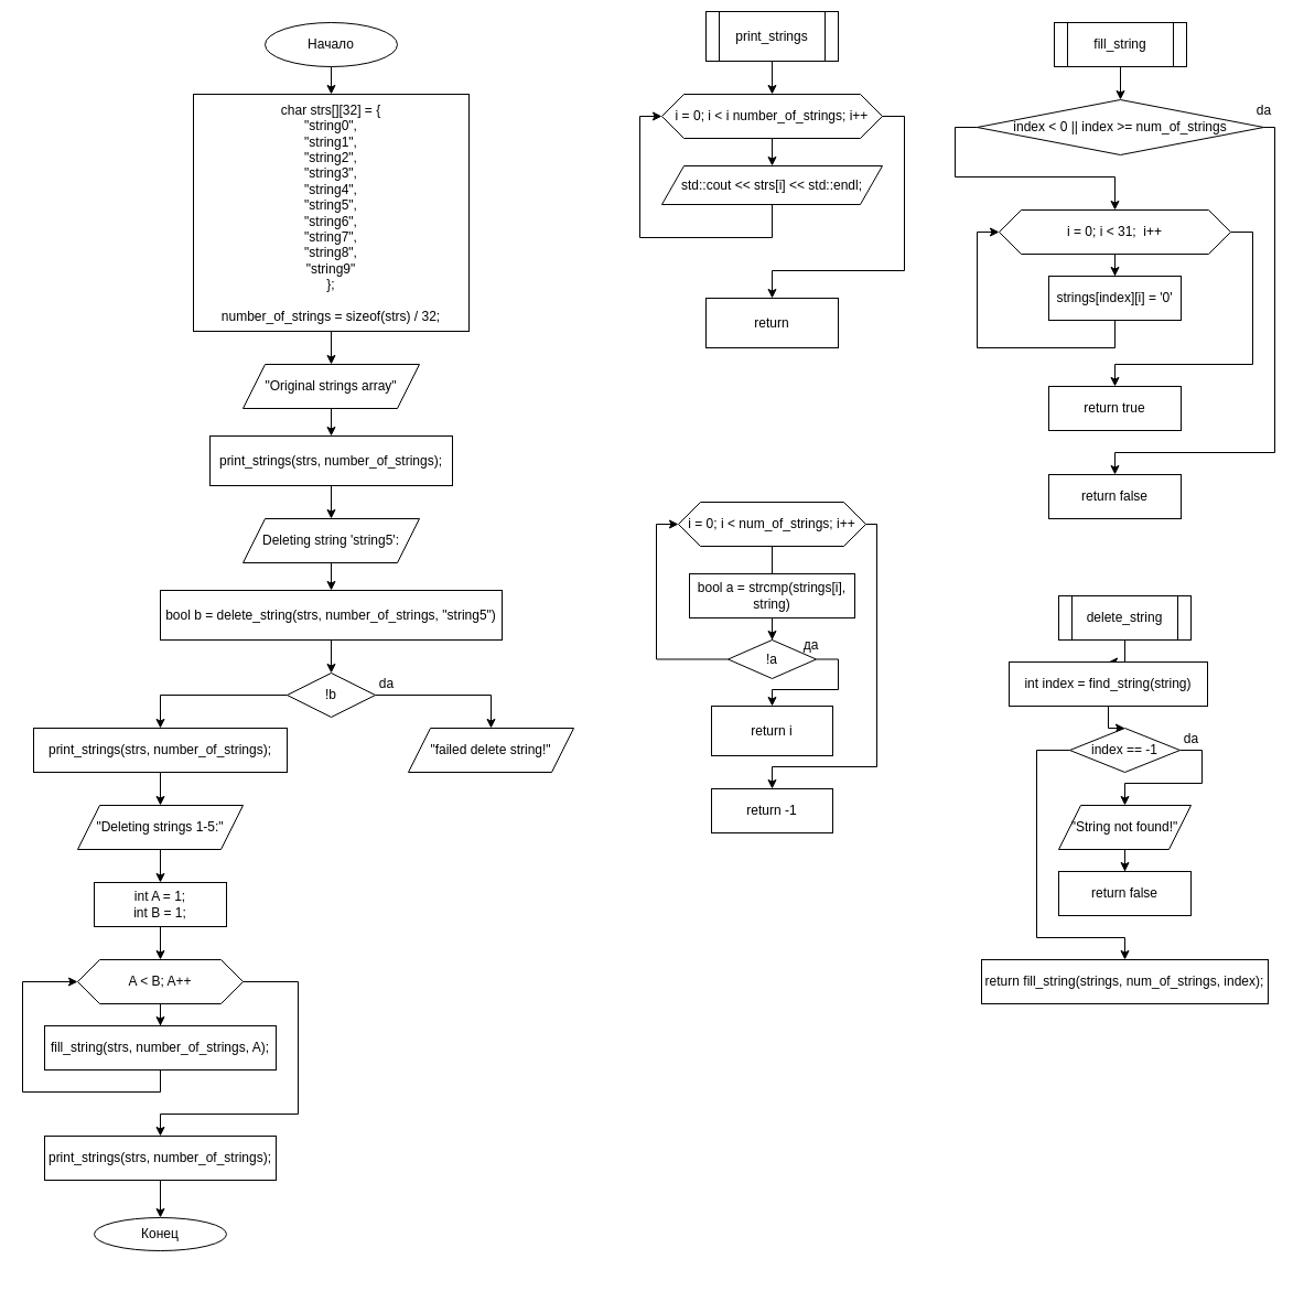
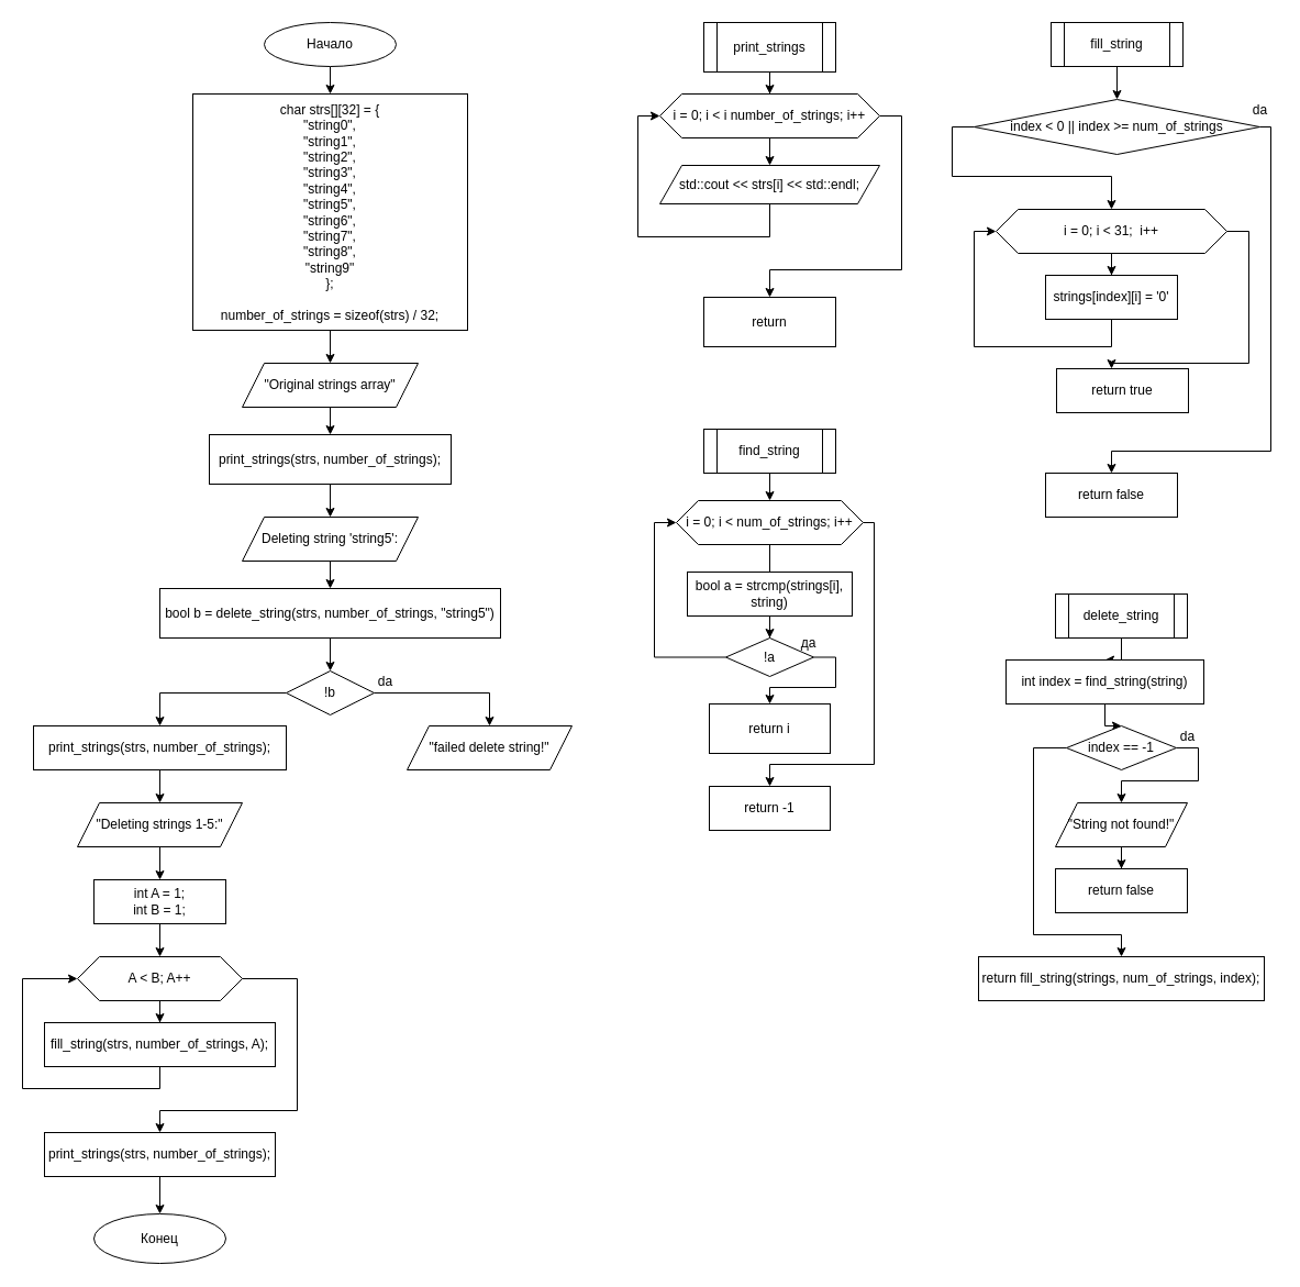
- <mxCell id="37" value="print_strings" style="shape=process;whiteSpace=wrap;html=1;backgroundOutline=1;" vertex="1" parent="1"><mxGeometry x="640" y="10" width="120" height="45" as="geometry" /></mxCell>
+ <mxCell id="37" value="print_strings" style="shape=process;whiteSpace=wrap;html=1;backgroundOutline=1;" vertex="1" parent="1"><mxGeometry x="640" y="20" width="120" height="45" as="geometry" /></mxCell>
- <mxCell id="13" value="return true" style="rounded=0;whiteSpace=wrap;html=1;" vertex="1" parent="1"><mxGeometry x="950.99" y="350" width="120" height="40" as="geometry" /></mxCell>
+ <mxCell id="13" value="return true" style="rounded=0;whiteSpace=wrap;html=1;" vertex="1" parent="1"><mxGeometry x="960.99" y="335" width="120" height="40" as="geometry" /></mxCell>
+ <mxCell id="18" value="find_string" style="shape=process;whiteSpace=wrap;html=1;backgroundOutline=1;" vertex="1" parent="1"><mxGeometry x="640" y="390" width="120" height="40" as="geometry" /></mxCell>
+ <mxCell id="17" value="" style="edgeStyle=orthogonalEdgeStyle;rounded=0;orthogonalLoop=1;jettySize=auto;html=1;entryX=0.5;entryY=0;entryDx=0;entryDy=0;" edge="1" parent="1" source="18" target="21"><mxGeometry relative="1" as="geometry"><mxPoint x="699" y="470" as="targetPoint" /></mxGeometry></mxCell>
- <mxCell id="50" value="Конец" style="ellipse;whiteSpace=wrap;html=1;" vertex="1" parent="1"><mxGeometry x="85" y="1104" width="120" height="30" as="geometry" /></mxCell>
+ <mxCell id="50" value="Конец" style="ellipse;whiteSpace=wrap;html=1;" vertex="1" parent="1"><mxGeometry x="85" y="1104" width="120" height="45" as="geometry" /></mxCell>
